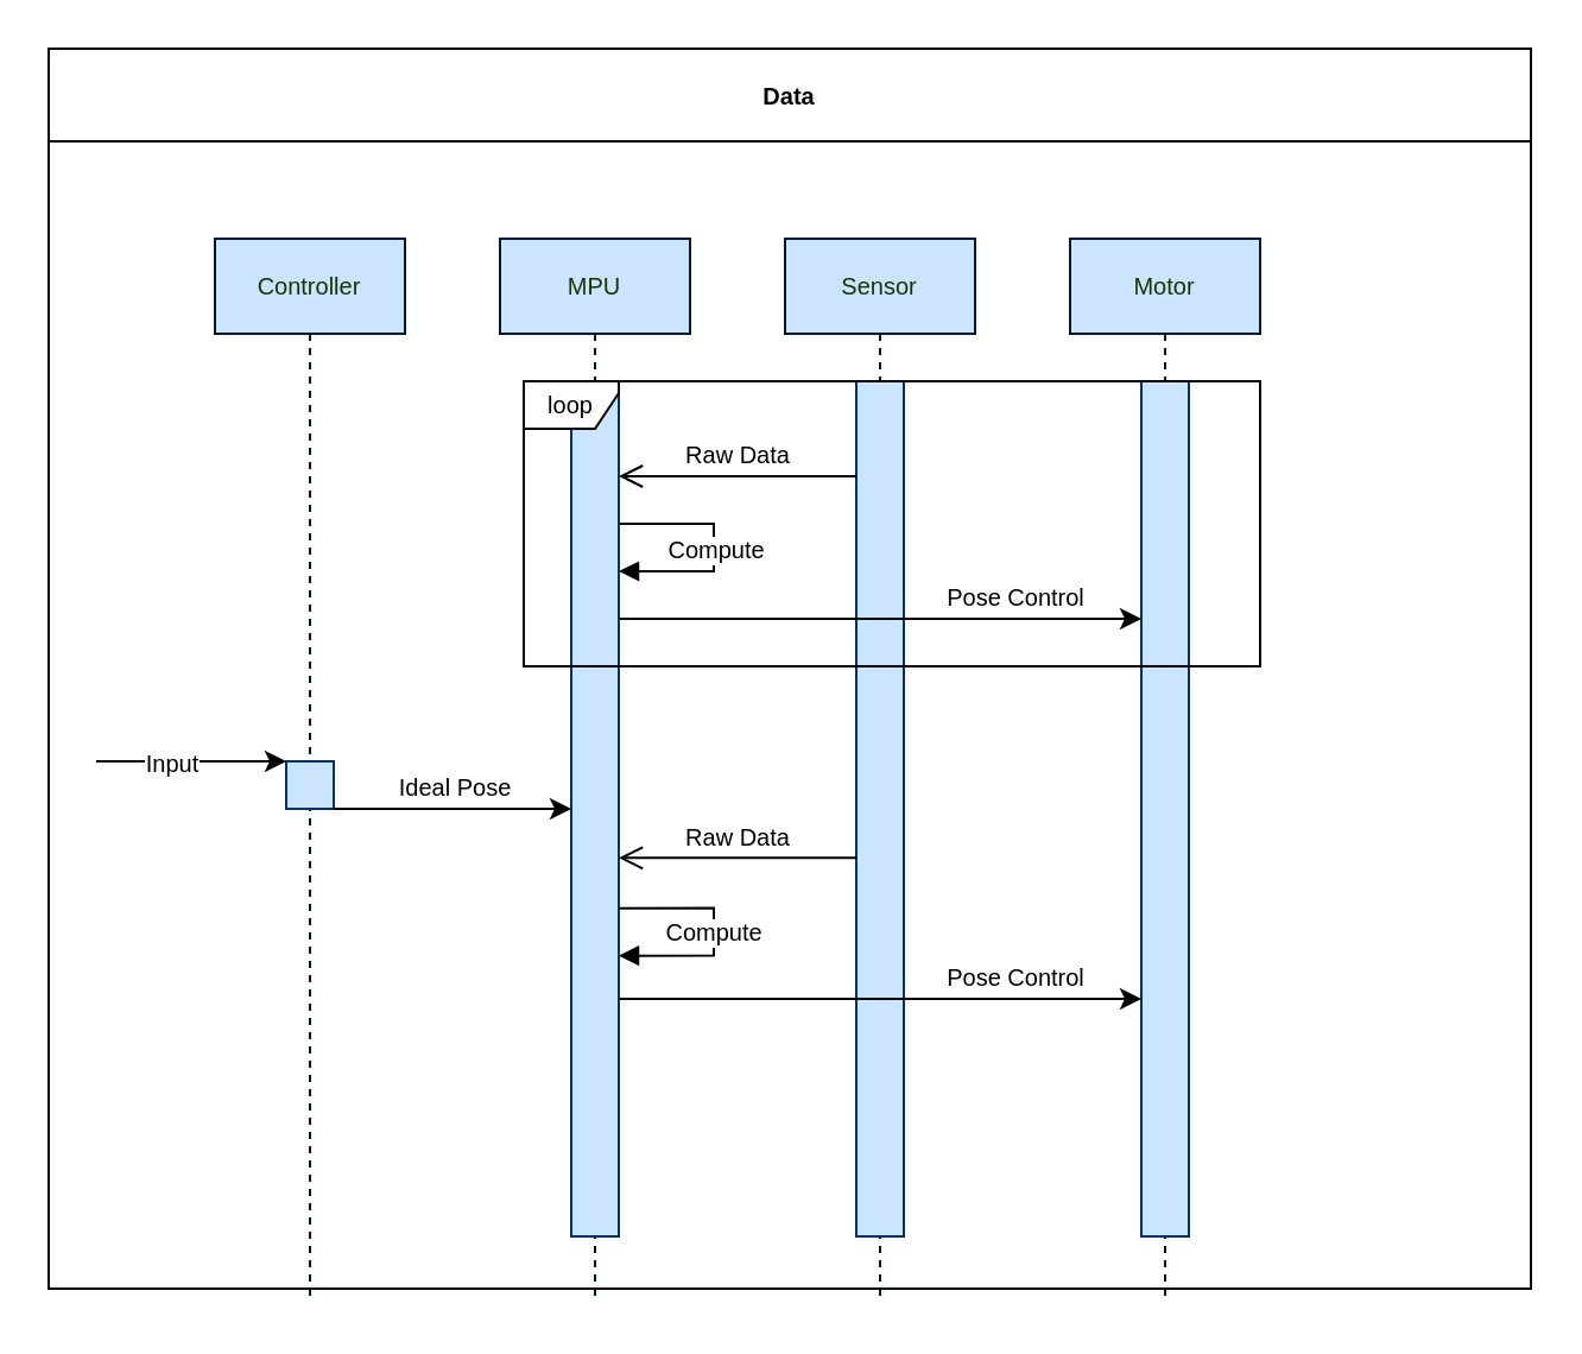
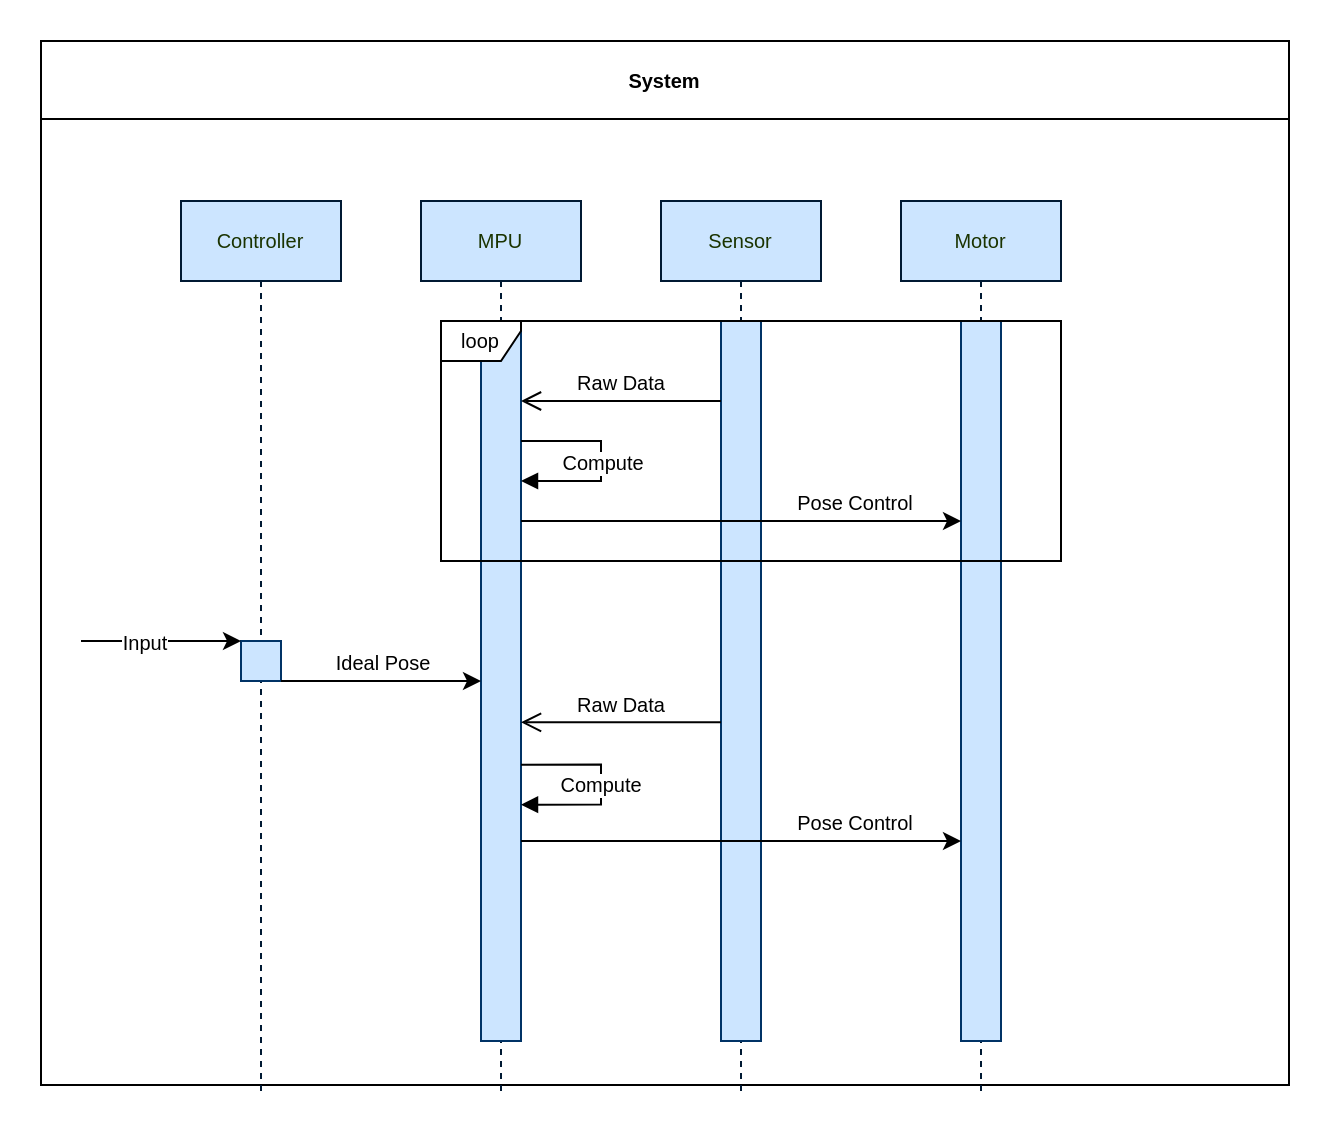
- <mxCell id="2" value="Data" style="swimlane;whiteSpace=wrap;html=1;startSize=39;fontSize=10;" parent="1" vertex="1"><mxGeometry x="20" y="20" width="624" height="522" as="geometry" /></mxCell>
+ <mxCell id="2" value="System" style="swimlane;whiteSpace=wrap;html=1;startSize=39;fontSize=10;" parent="1" vertex="1"><mxGeometry x="20" y="20" width="624" height="522" as="geometry" /></mxCell>
